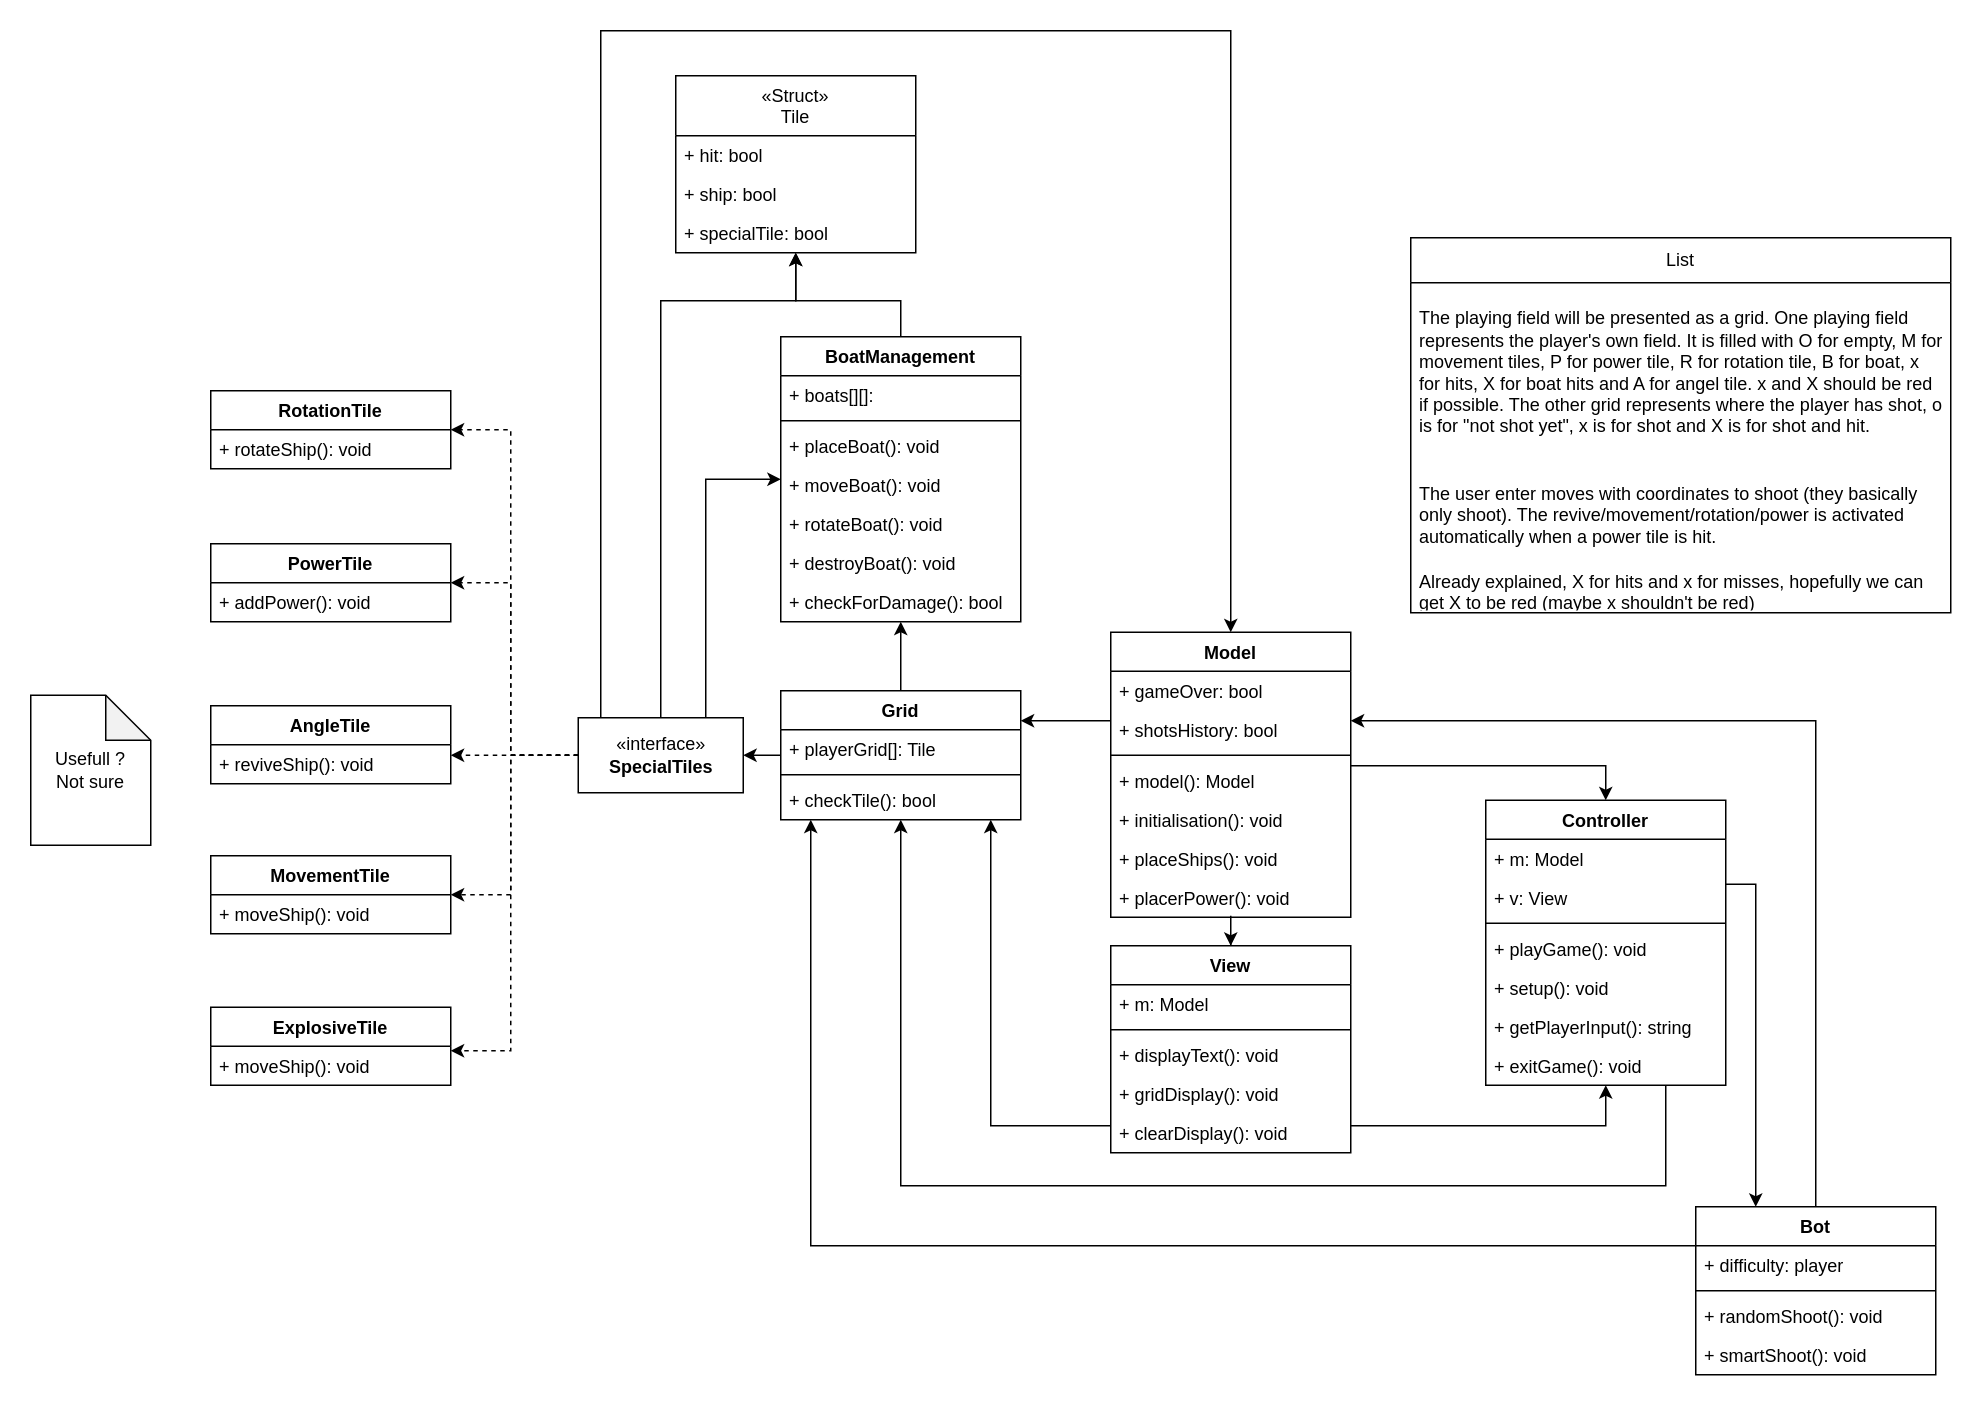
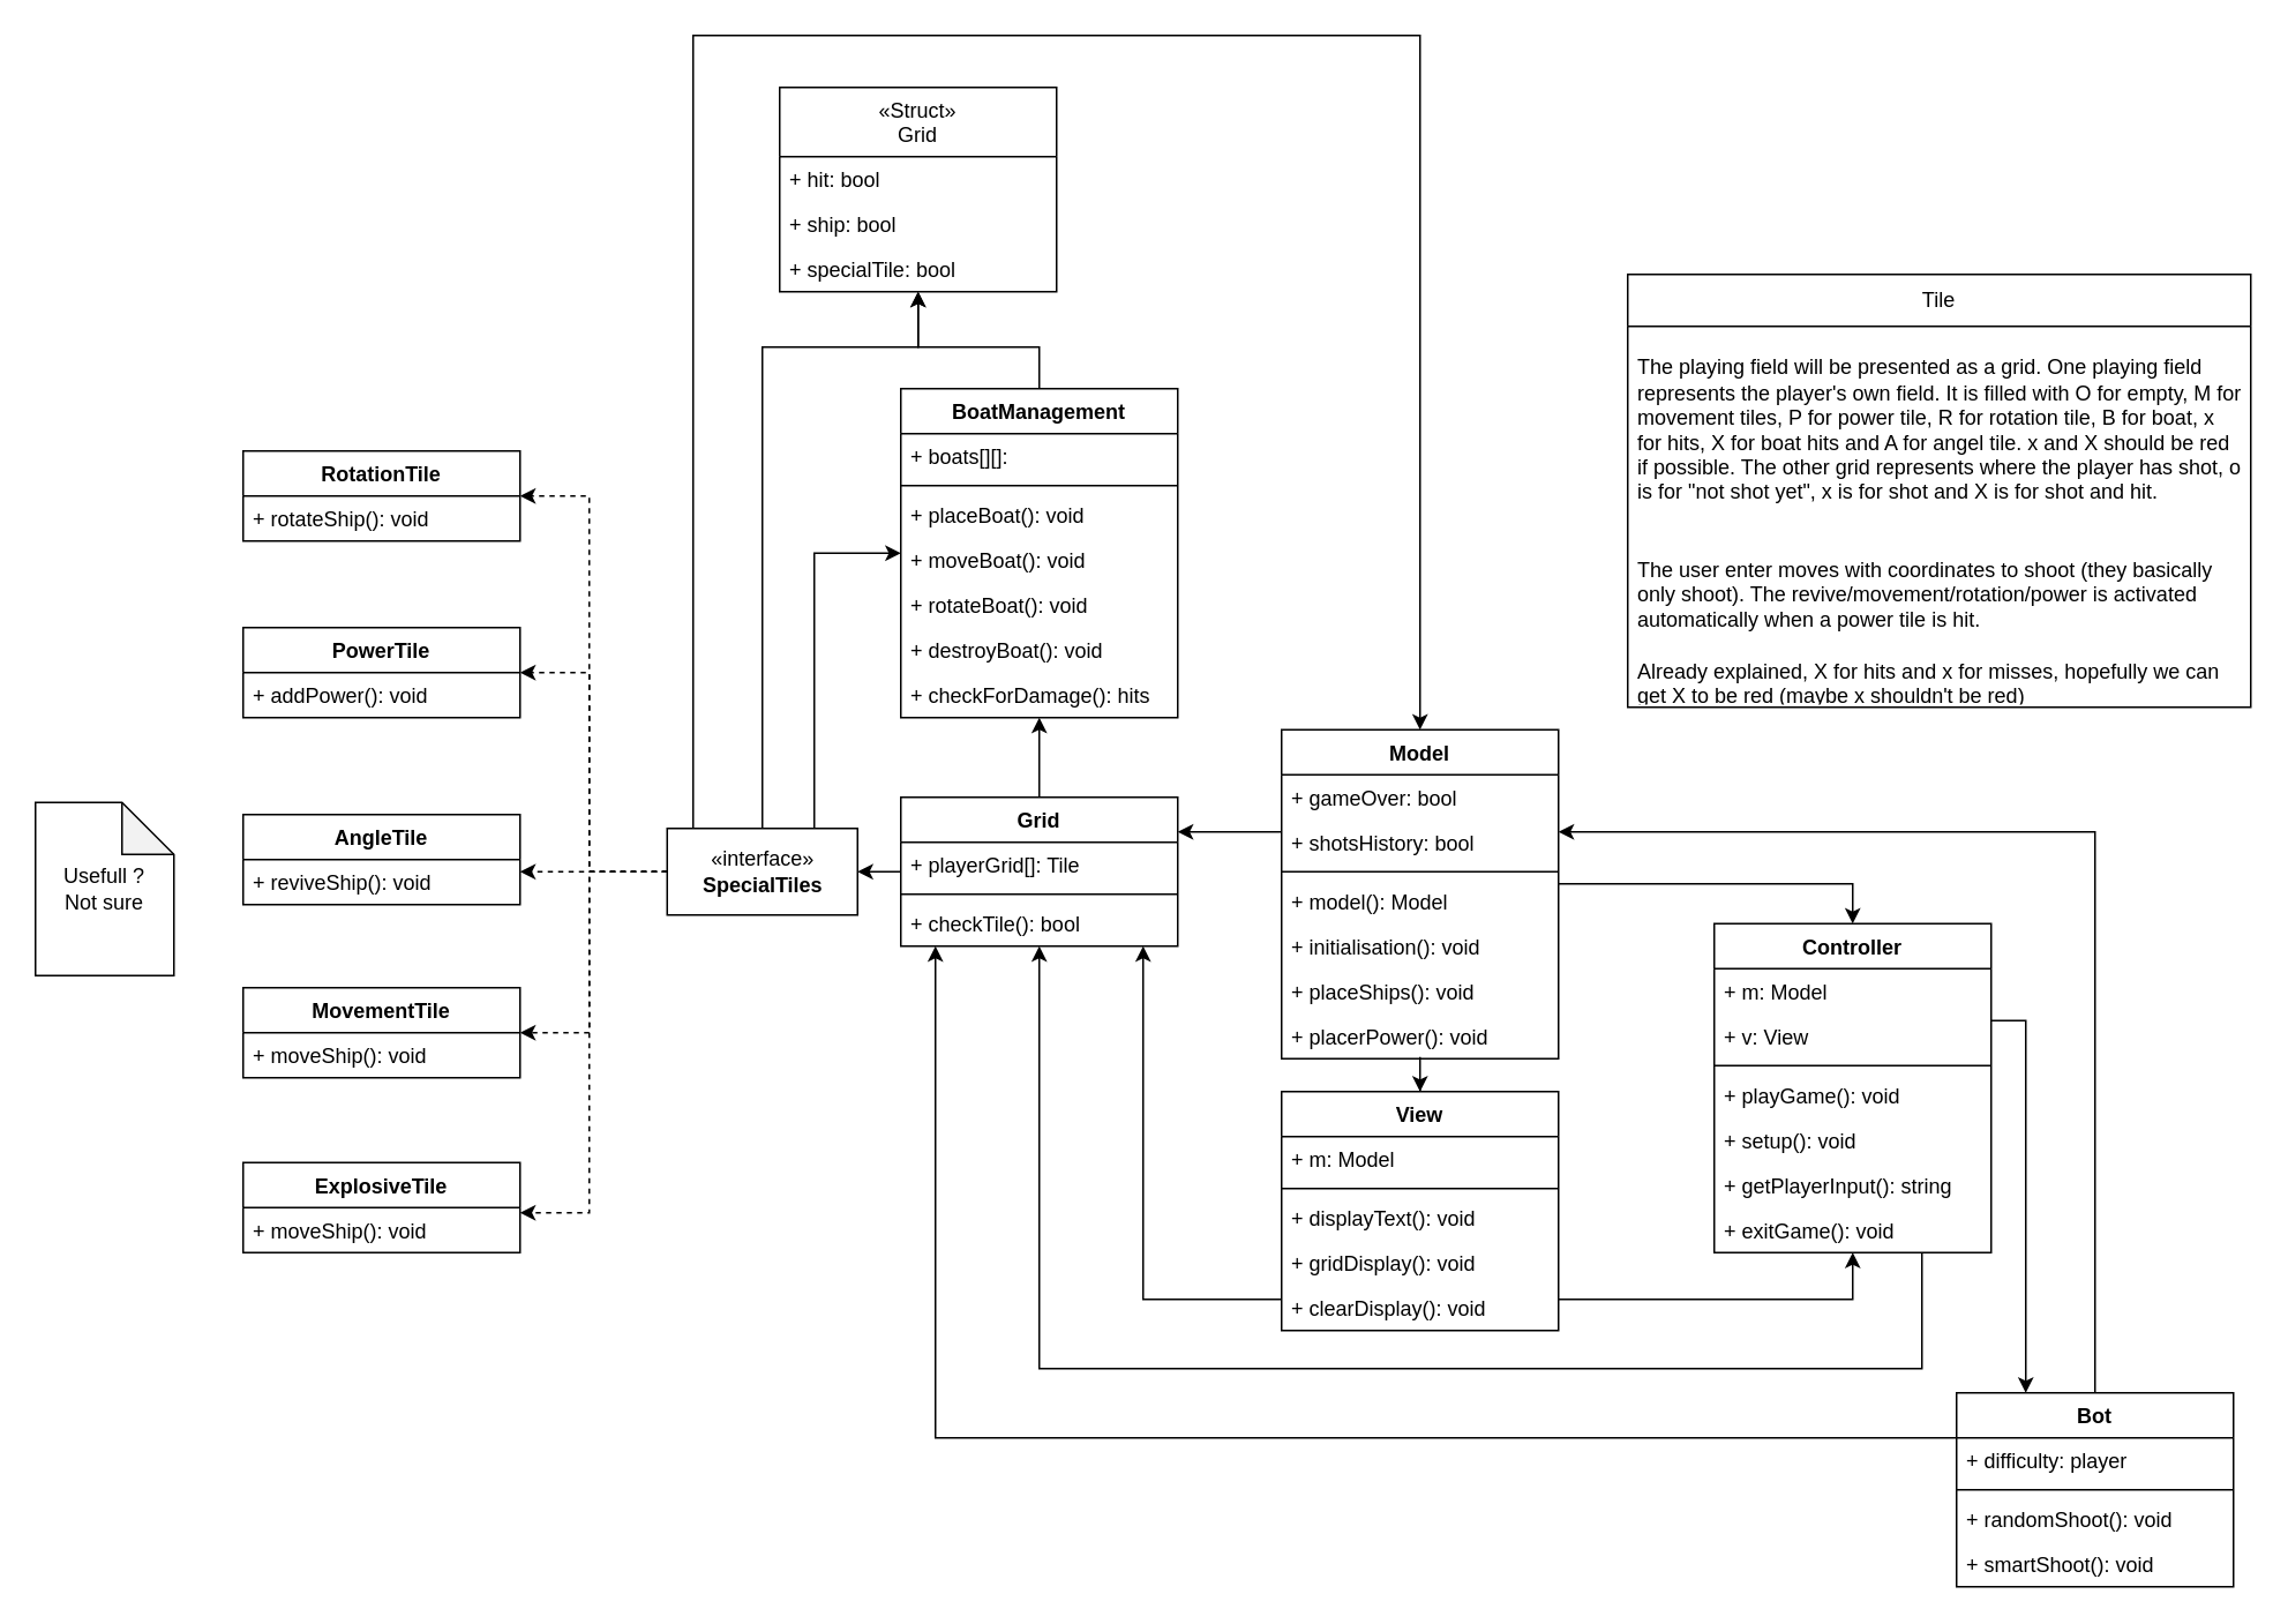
- <mxCell id="45" value="«Struct»&#10;Tile" style="swimlane;fontStyle=0;align=center;verticalAlign=top;childLayout=stackLayout;horizontal=1;startSize=40;horizontalStack=0;resizeParent=1;resizeParentMax=0;resizeLast=0;collapsible=1;marginBottom=0;" parent="1" vertex="1"><mxGeometry x="450" y="50" width="160" height="118" as="geometry" /></mxCell>
+ <mxCell id="45" value="«Struct»&#10;Grid" style="swimlane;fontStyle=0;align=center;verticalAlign=top;childLayout=stackLayout;horizontal=1;startSize=40;horizontalStack=0;resizeParent=1;resizeParentMax=0;resizeLast=0;collapsible=1;marginBottom=0;" parent="1" vertex="1"><mxGeometry x="450" y="50" width="160" height="118" as="geometry" /></mxCell>
- <mxCell id="60" value="List" style="swimlane;fontStyle=0;childLayout=stackLayout;horizontal=1;startSize=30;horizontalStack=0;resizeParent=1;resizeParentMax=0;resizeLast=0;collapsible=1;marginBottom=0;whiteSpace=wrap;html=1;" parent="1" vertex="1"><mxGeometry x="940" y="158" width="360" height="250" as="geometry" /></mxCell>
+ <mxCell id="60" value="Tile" style="swimlane;fontStyle=0;childLayout=stackLayout;horizontal=1;startSize=30;horizontalStack=0;resizeParent=1;resizeParentMax=0;resizeLast=0;collapsible=1;marginBottom=0;whiteSpace=wrap;html=1;" parent="1" vertex="1"><mxGeometry x="940" y="158" width="360" height="250" as="geometry" /></mxCell>
- <mxCell id="80" value="+ checkForDamage(): bool" style="text;strokeColor=none;fillColor=none;align=left;verticalAlign=top;spacingLeft=4;spacingRight=4;overflow=hidden;rotatable=0;points=[[0,0.5],[1,0.5]];portConstraint=eastwest;" parent="73" vertex="1"><mxGeometry y="164" width="160" height="26" as="geometry" /></mxCell>
+ <mxCell id="80" value="+ checkForDamage(): hits" style="text;strokeColor=none;fillColor=none;align=left;verticalAlign=top;spacingLeft=4;spacingRight=4;overflow=hidden;rotatable=0;points=[[0,0.5],[1,0.5]];portConstraint=eastwest;" parent="73" vertex="1"><mxGeometry y="164" width="160" height="26" as="geometry" /></mxCell>
